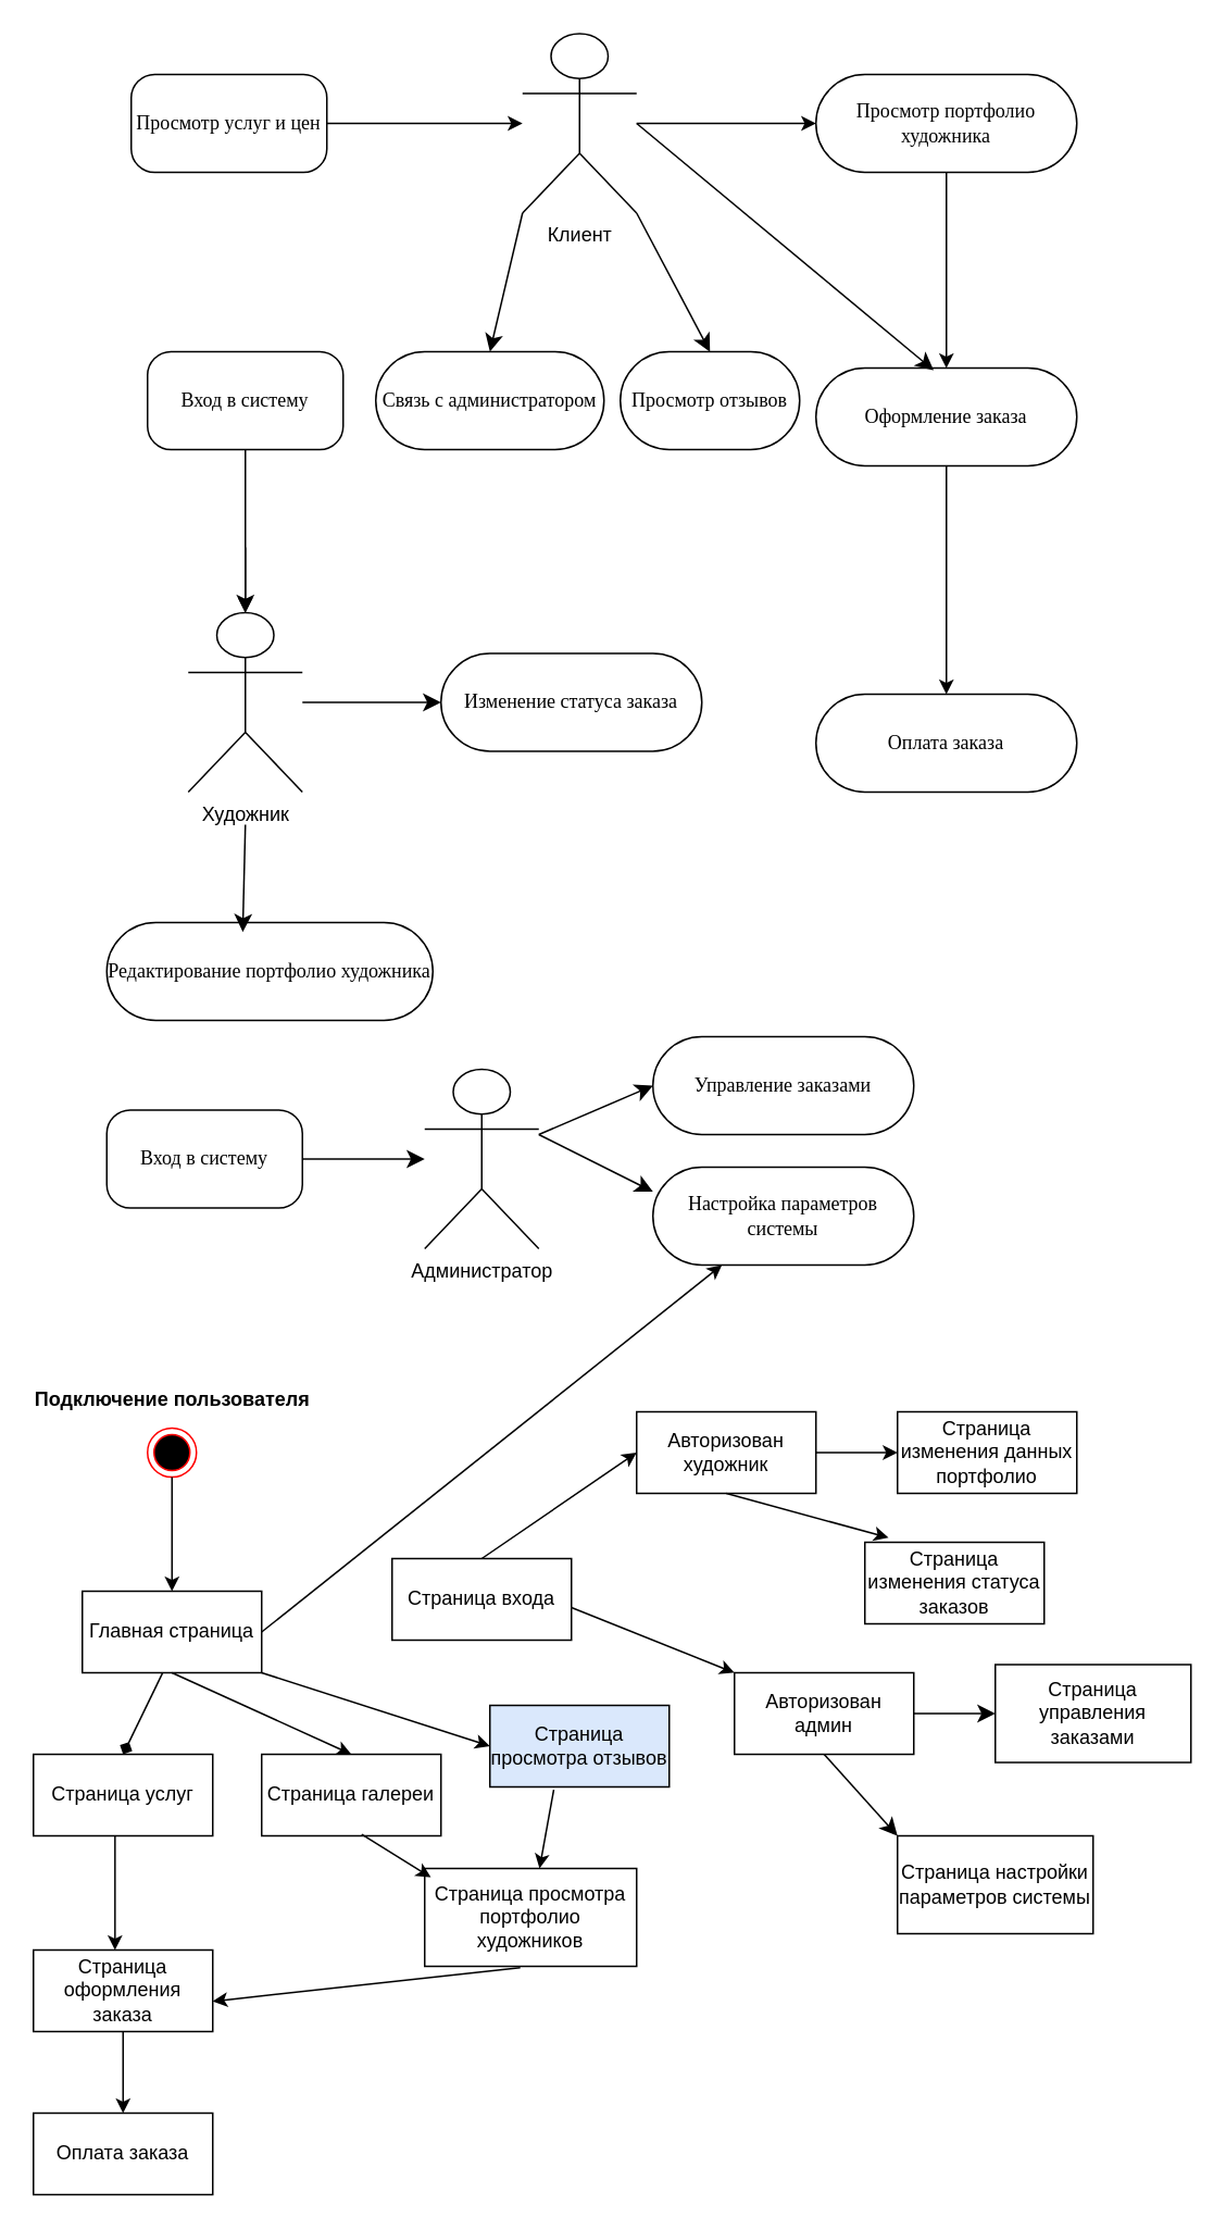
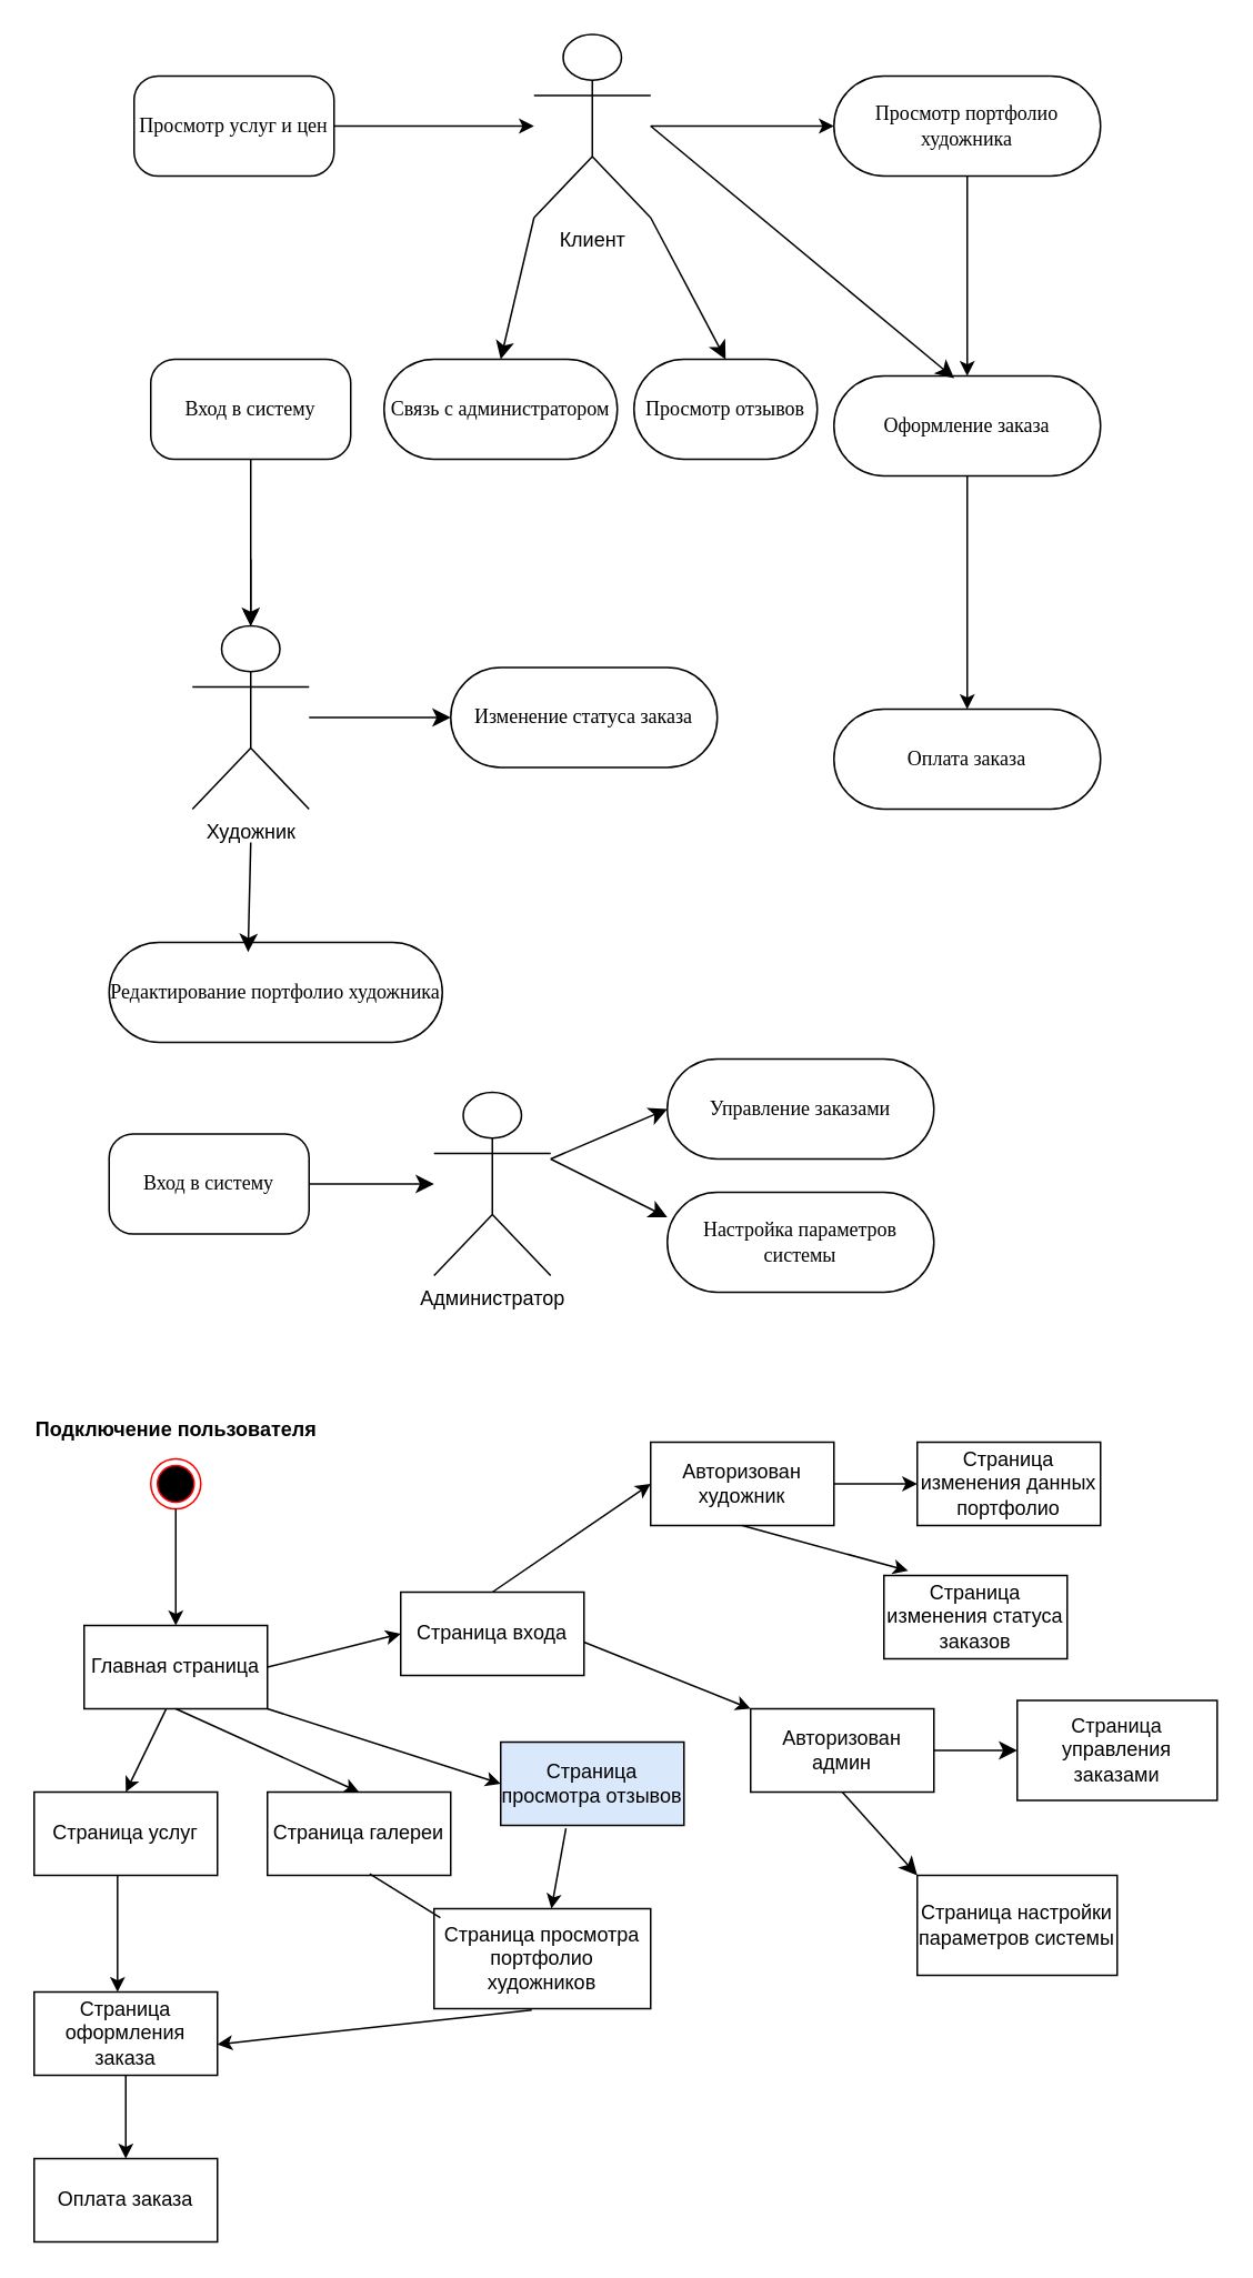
- <mxCell id="16" value="" style="endArrow=classic;html=1;rounded=0;exitX=1;exitY=0.5;exitDx=0;exitDy=0;" parent="1" source="12" target="52" edge="1"><mxGeometry width="50" height="50" relative="1" as="geometry"><mxPoint x="250" y="1035" as="sourcePoint" /><mxPoint x="300" y="985" as="targetPoint" /></mxGeometry></mxCell>
+ <mxCell id="16" value="" style="endArrow=classic;html=1;rounded=0;exitX=1;exitY=0.5;exitDx=0;exitDy=0;entryX=0;entryY=0.5;entryDx=0;entryDy=0;" parent="1" source="12" target="15" edge="1"><mxGeometry width="50" height="50" relative="1" as="geometry"><mxPoint x="250" y="1035" as="sourcePoint" /><mxPoint x="300" y="985" as="targetPoint" /></mxGeometry></mxCell>
- <mxCell id="24" value="" style="endArrow=diamond;html=1;rounded=0;exitX=0.447;exitY=1.006;exitDx=0;exitDy=0;exitPerimeter=0;entryX=0.5;entryY=0;entryDx=0;entryDy=0;" parent="1" source="12" target="22" edge="1"><mxGeometry width="50" height="50" relative="1" as="geometry"><mxPoint x="270" y="1105" as="sourcePoint" /><mxPoint x="320" y="1055" as="targetPoint" /></mxGeometry></mxCell>
+ <mxCell id="24" value="" style="endArrow=classic;html=1;rounded=0;exitX=0.447;exitY=1.006;exitDx=0;exitDy=0;exitPerimeter=0;entryX=0.5;entryY=0;entryDx=0;entryDy=0;" parent="1" source="12" target="22" edge="1"><mxGeometry width="50" height="50" relative="1" as="geometry"><mxPoint x="270" y="1105" as="sourcePoint" /><mxPoint x="320" y="1055" as="targetPoint" /></mxGeometry></mxCell>
- <mxCell id="26" value="" style="endArrow=classic;html=1;rounded=0;exitX=0.558;exitY=0.983;exitDx=0;exitDy=0;exitPerimeter=0;entryX=0.029;entryY=0.09;entryDx=0;entryDy=0;entryPerimeter=0;" parent="1" source="18" target="20" edge="1"><mxGeometry width="50" height="50" relative="1" as="geometry"><mxPoint x="250" y="1115" as="sourcePoint" /><mxPoint x="300" y="1065" as="targetPoint" /></mxGeometry></mxCell>
+ <mxCell id="26" value="" style="endArrow=none;html=1;rounded=0;exitX=0.558;exitY=0.983;exitDx=0;exitDy=0;exitPerimeter=0;entryX=0.029;entryY=0.09;entryDx=0;entryDy=0;entryPerimeter=0;" parent="1" source="18" target="20" edge="1"><mxGeometry width="50" height="50" relative="1" as="geometry"><mxPoint x="250" y="1115" as="sourcePoint" /><mxPoint x="300" y="1065" as="targetPoint" /></mxGeometry></mxCell>
